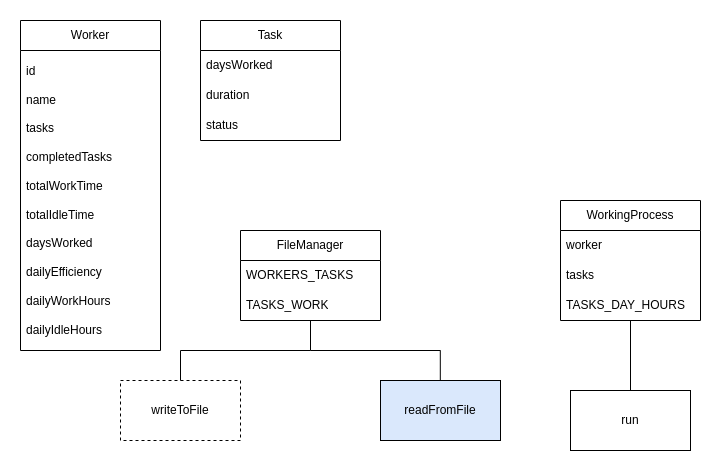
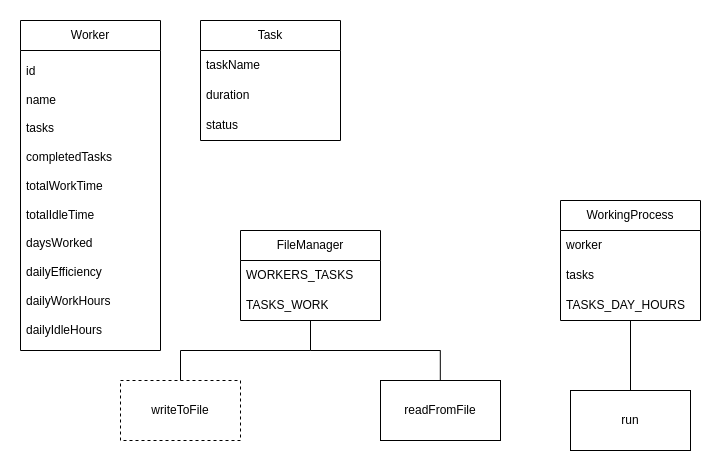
- <mxCell id="5" value="daysWorked" style="text;strokeColor=none;fillColor=none;align=left;verticalAlign=middle;spacingLeft=4;spacingRight=4;overflow=hidden;points=[[0,0.5],[1,0.5]];portConstraint=eastwest;rotatable=0;whiteSpace=wrap;html=1;" parent="4" vertex="1"><mxGeometry y="30" width="140" height="30" as="geometry" /></mxCell>
+ <mxCell id="5" value="taskName" style="text;strokeColor=none;fillColor=none;align=left;verticalAlign=middle;spacingLeft=4;spacingRight=4;overflow=hidden;points=[[0,0.5],[1,0.5]];portConstraint=eastwest;rotatable=0;whiteSpace=wrap;html=1;" parent="4" vertex="1"><mxGeometry y="30" width="140" height="30" as="geometry" /></mxCell>
- <mxCell id="16" value="readFromFile" style="rounded=0;whiteSpace=wrap;html=1;fillColor=#dae8fc;" parent="1" vertex="1"><mxGeometry x="380" y="380" width="120" height="60" as="geometry" /></mxCell>
+ <mxCell id="16" value="readFromFile" style="rounded=0;whiteSpace=wrap;html=1;" parent="1" vertex="1"><mxGeometry x="380" y="380" width="120" height="60" as="geometry" /></mxCell>
